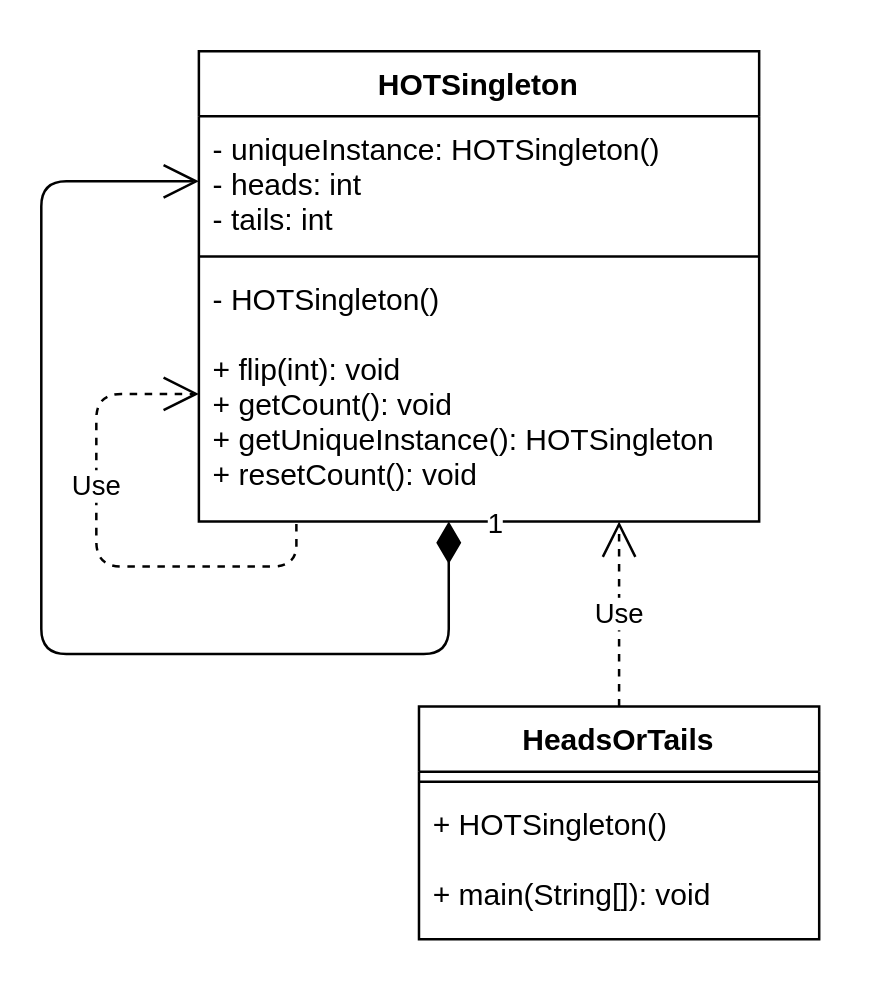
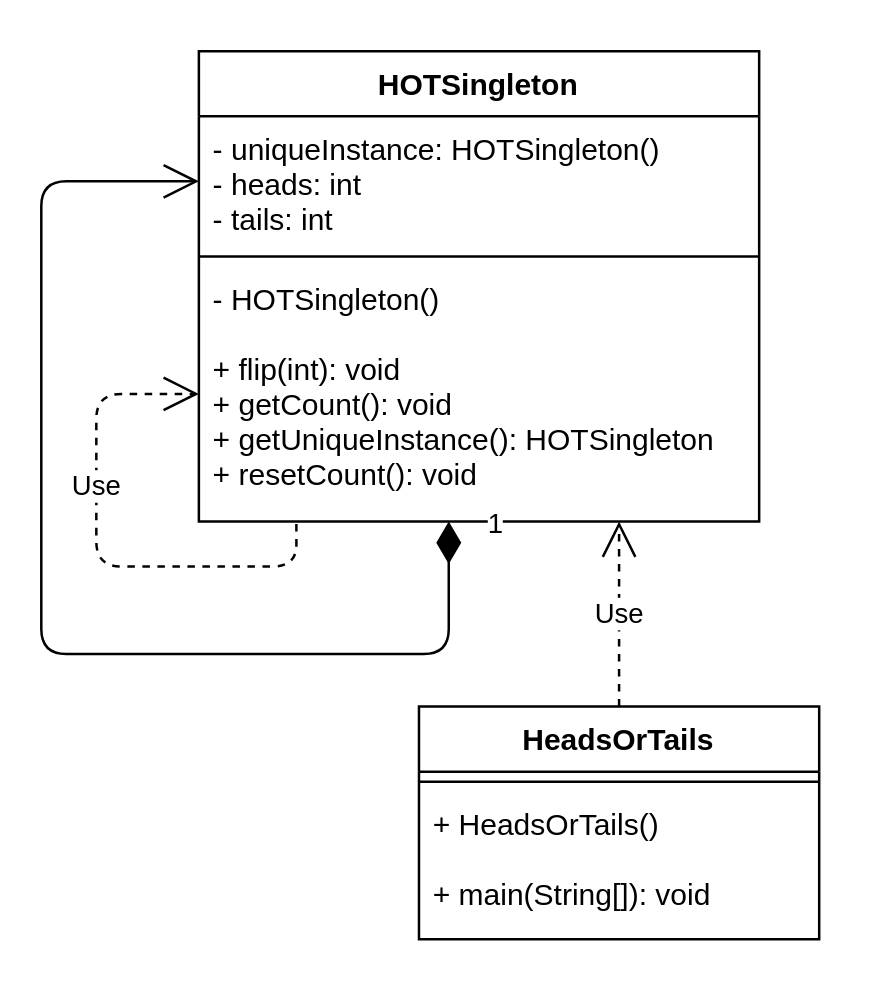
- <mxCell id="10" value="+ HOTSingleton()&#10;&#10;+ main(String[]): void" style="text;strokeColor=none;fillColor=none;align=left;verticalAlign=top;spacingLeft=4;spacingRight=4;overflow=hidden;rotatable=0;points=[[0,0.5],[1,0.5]];portConstraint=eastwest;" vertex="1" parent="8"><mxGeometry y="34" width="160" height="59" as="geometry" /></mxCell>
+ <mxCell id="10" value="+ HeadsOrTails()&#10;&#10;+ main(String[]): void" style="text;strokeColor=none;fillColor=none;align=left;verticalAlign=top;spacingLeft=4;spacingRight=4;overflow=hidden;rotatable=0;points=[[0,0.5],[1,0.5]];portConstraint=eastwest;" vertex="1" parent="8"><mxGeometry y="34" width="160" height="59" as="geometry" /></mxCell>
